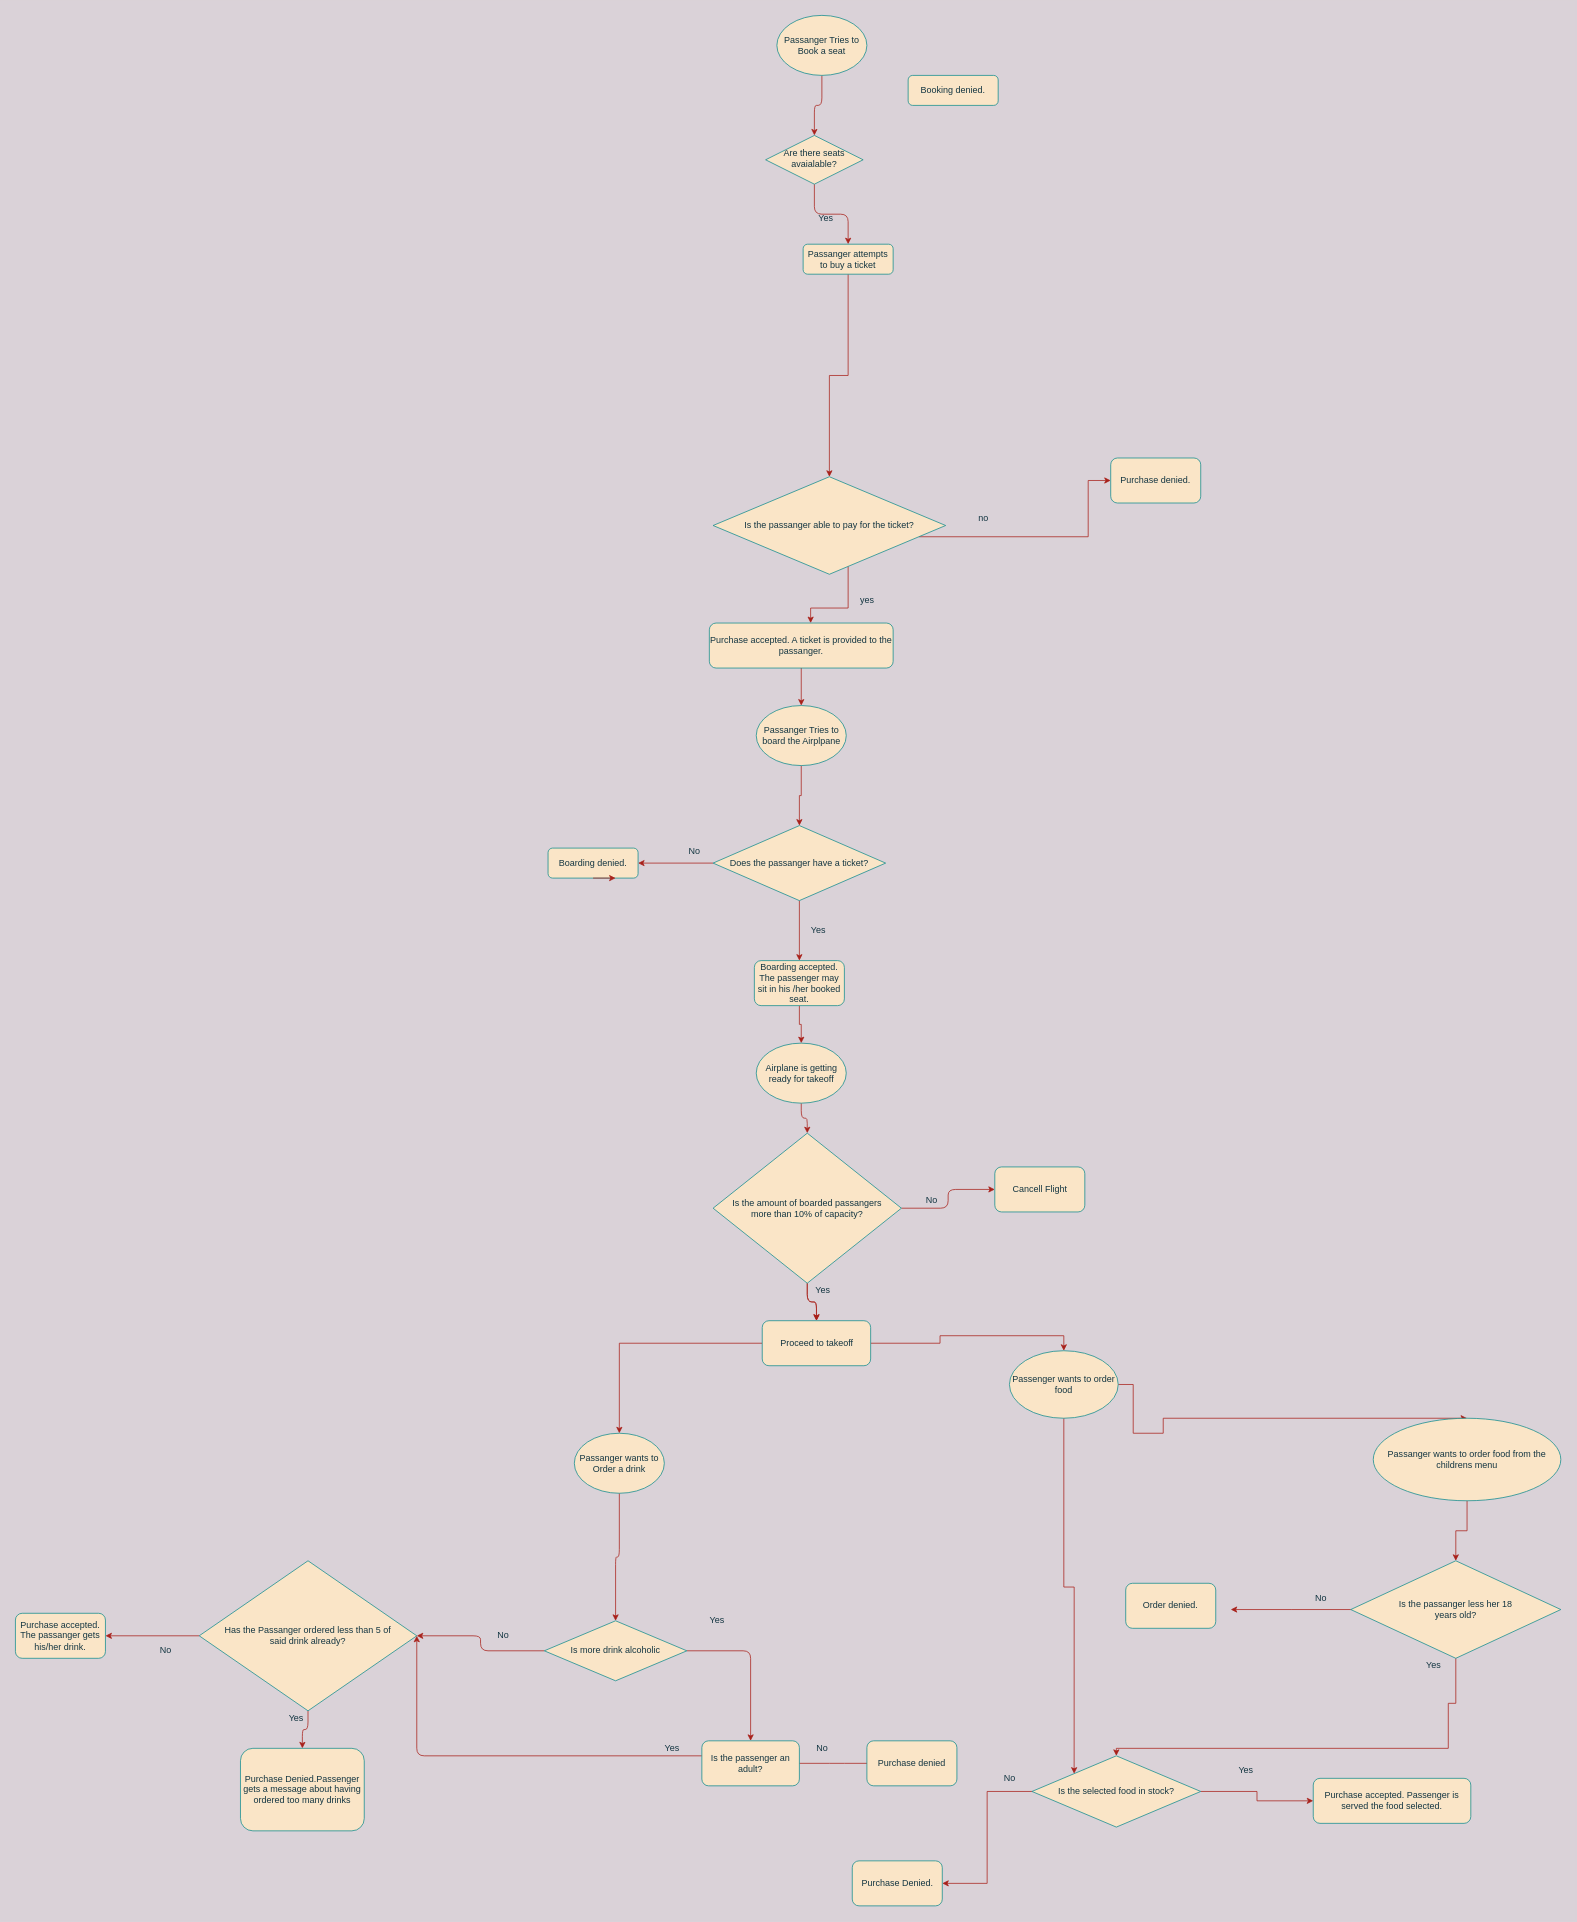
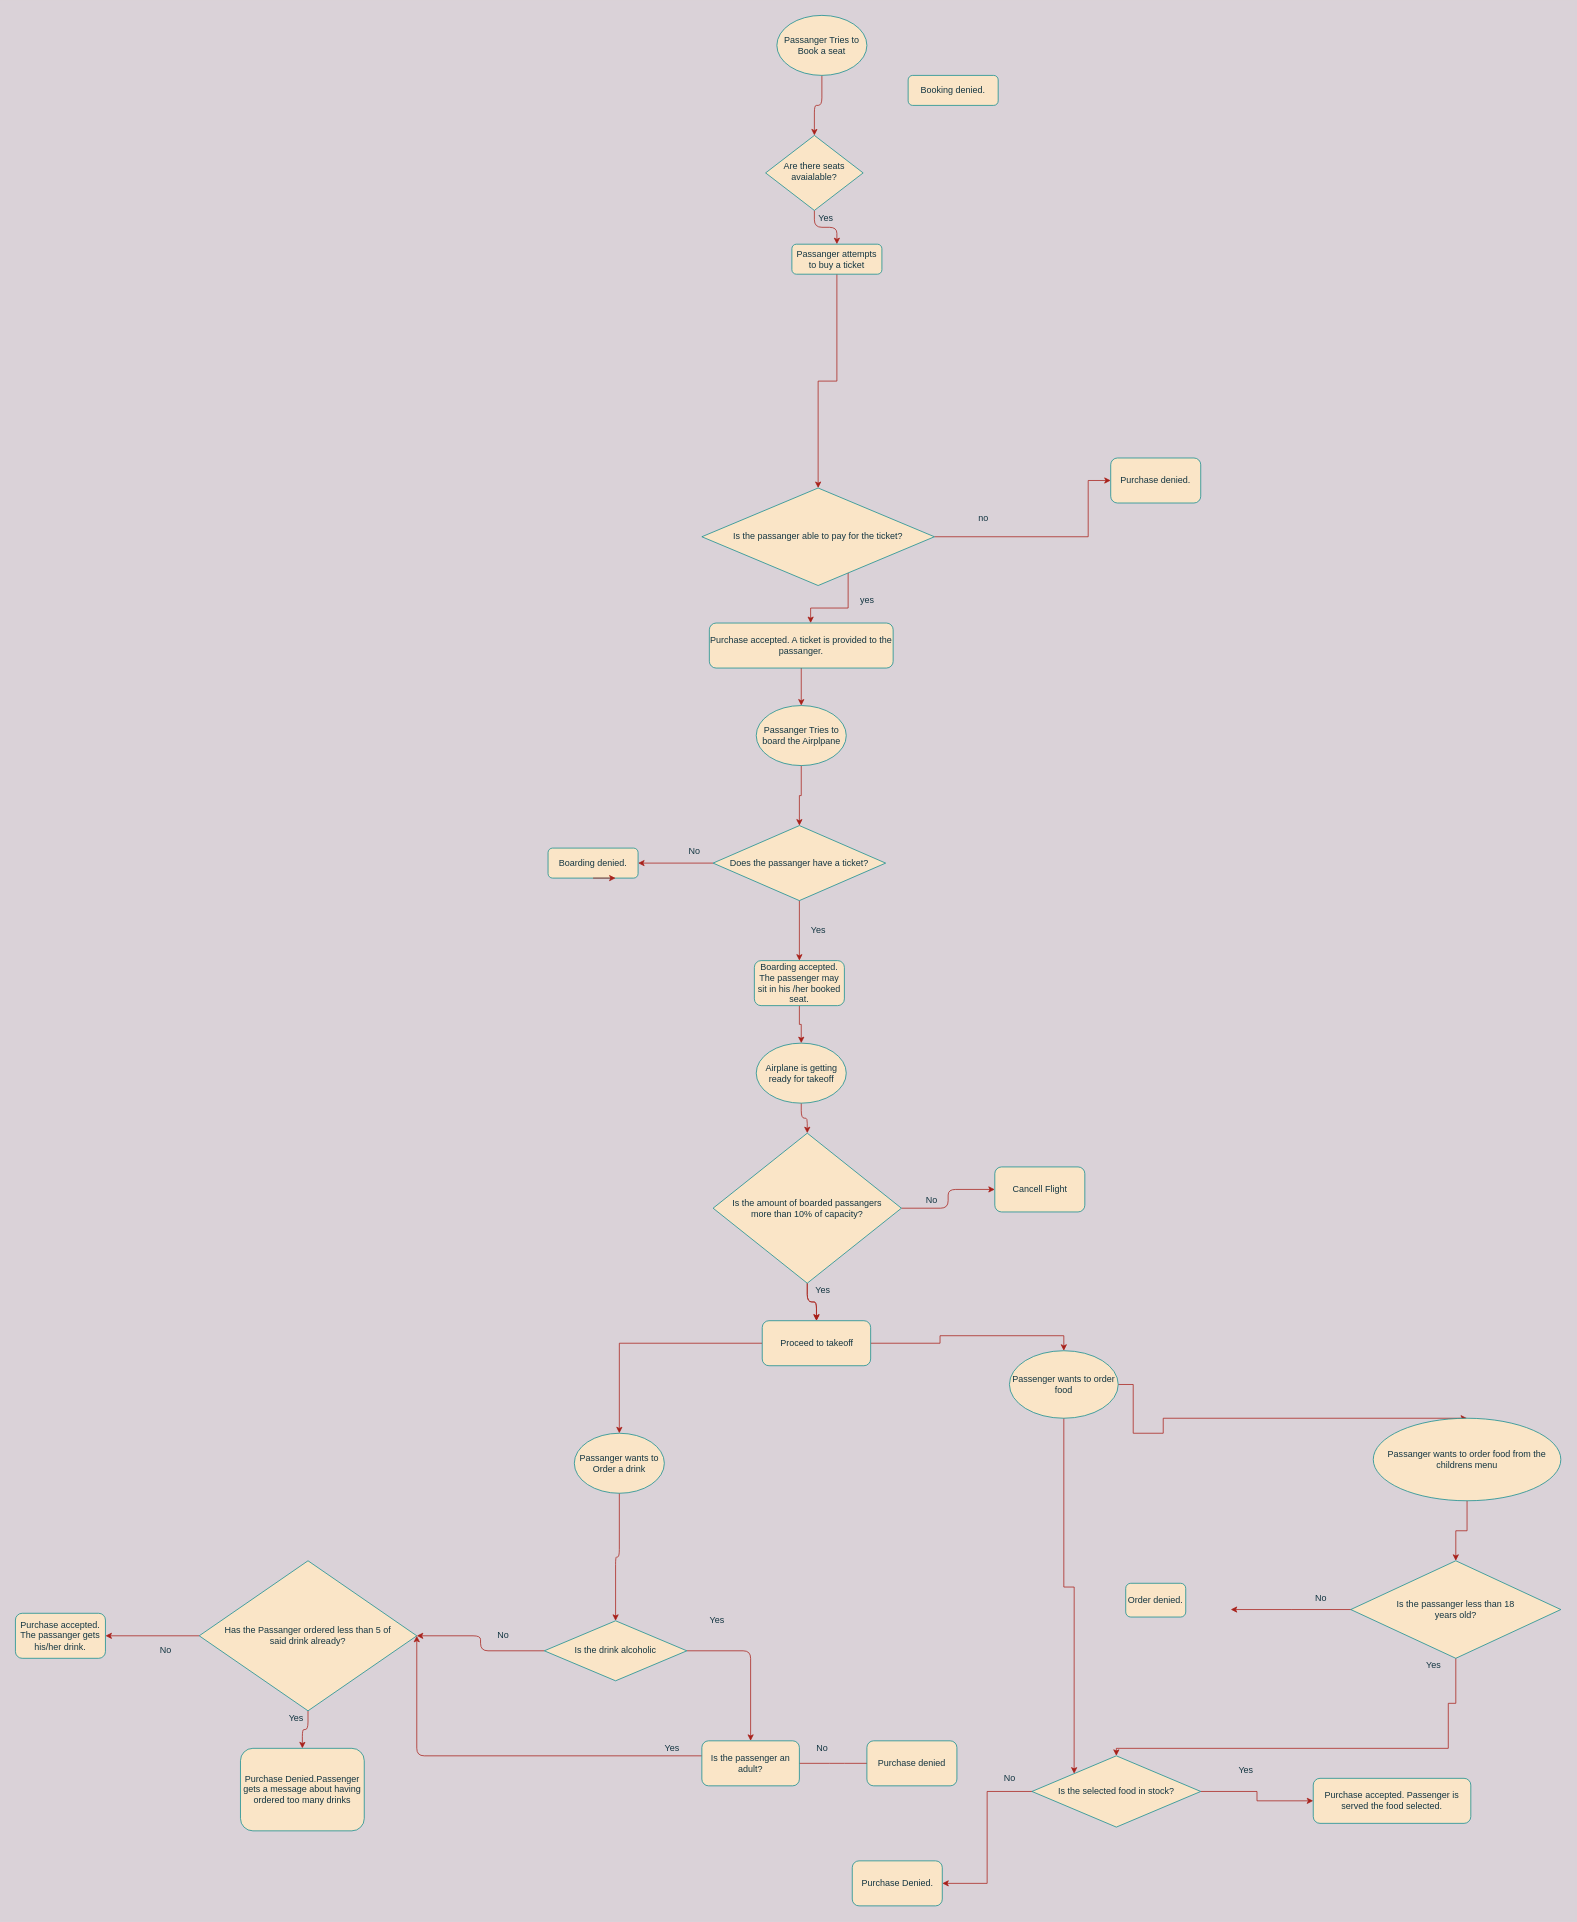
- <mxCell id="3" value="Are there seats avaialable?" style="rhombus;whiteSpace=wrap;html=1;shadow=0;fontFamily=Helvetica;fontSize=12;align=center;strokeWidth=1;spacing=6;spacingTop=-4;fillColor=#FAE5C7;strokeColor=#0F8B8D;fontColor=#143642;" parent="1" vertex="1"><mxGeometry x="1020" y="180" width="130" height="65" as="geometry" /></mxCell>
+ <mxCell id="3" value="Are there seats avaialable?" style="rhombus;whiteSpace=wrap;html=1;shadow=0;fontFamily=Helvetica;fontSize=12;align=center;strokeWidth=1;spacing=6;spacingTop=-4;fillColor=#FAE5C7;strokeColor=#0F8B8D;fontColor=#143642;" parent="1" vertex="1"><mxGeometry x="1020" y="180" width="130" height="100" as="geometry" /></mxCell>
- <mxCell id="7" value="Passanger attempts to buy a ticket" style="rounded=1;whiteSpace=wrap;html=1;fontSize=12;glass=0;strokeWidth=1;shadow=0;fillColor=#FAE5C7;strokeColor=#0F8B8D;fontColor=#143642;" parent="1" vertex="1"><mxGeometry x="1070" y="325" width="120" height="40" as="geometry" /></mxCell>
+ <mxCell id="7" value="Passanger attempts to buy a ticket" style="rounded=1;whiteSpace=wrap;html=1;fontSize=12;glass=0;strokeWidth=1;shadow=0;fillColor=#FAE5C7;strokeColor=#0F8B8D;fontColor=#143642;" parent="1" vertex="1"><mxGeometry x="1055" y="325" width="120" height="40" as="geometry" /></mxCell>
- <mxCell id="12" value="Is the passanger able to pay for the ticket?" style="rhombus;whiteSpace=wrap;html=1;fillColor=#FAE5C7;strokeColor=#0F8B8D;fontColor=#143642;" parent="1" vertex="1"><mxGeometry x="950" y="635" width="310" height="130" as="geometry" /></mxCell>
+ <mxCell id="12" value="Is the passanger able to pay for the ticket?" style="rhombus;whiteSpace=wrap;html=1;fillColor=#FAE5C7;strokeColor=#0F8B8D;fontColor=#143642;" parent="1" vertex="1"><mxGeometry x="935" y="650" width="310" height="130" as="geometry" /></mxCell>
- <mxCell id="77" value="Order denied." style="rounded=1;whiteSpace=wrap;html=1;fillColor=#FAE5C7;strokeColor=#0F8B8D;fontColor=#143642;" vertex="1" parent="1"><mxGeometry x="1500" y="2110" width="120" height="60" as="geometry" /></mxCell>
+ <mxCell id="77" value="Order denied." style="rounded=1;whiteSpace=wrap;html=1;fillColor=#FAE5C7;strokeColor=#0F8B8D;fontColor=#143642;" vertex="1" parent="1"><mxGeometry x="1500" y="2110" width="80" height="45" as="geometry" /></mxCell>
- <mxCell id="76" value="Is the passanger less her 18&lt;br&gt;years old?" style="rhombus;whiteSpace=wrap;html=1;fillColor=#FAE5C7;strokeColor=#0F8B8D;fontColor=#143642;" vertex="1" parent="1"><mxGeometry x="1800" y="2080" width="280" height="130" as="geometry" /></mxCell>
+ <mxCell id="76" value="Is the passanger less than 18&lt;br&gt;years old?" style="rhombus;whiteSpace=wrap;html=1;fillColor=#FAE5C7;strokeColor=#0F8B8D;fontColor=#143642;" vertex="1" parent="1"><mxGeometry x="1800" y="2080" width="280" height="130" as="geometry" /></mxCell>
- <mxCell id="41" value="Is more drink alcoholic" style="rhombus;whiteSpace=wrap;html=1;rounded=0;sketch=0;strokeColor=#0F8B8D;fillColor=#FAE5C7;fontColor=#143642;" parent="1" vertex="1"><mxGeometry x="725" y="2160" width="190" height="80" as="geometry" /></mxCell>
+ <mxCell id="41" value="Is the drink alcoholic" style="rhombus;whiteSpace=wrap;html=1;rounded=0;sketch=0;strokeColor=#0F8B8D;fillColor=#FAE5C7;fontColor=#143642;" parent="1" vertex="1"><mxGeometry x="725" y="2160" width="190" height="80" as="geometry" /></mxCell>
